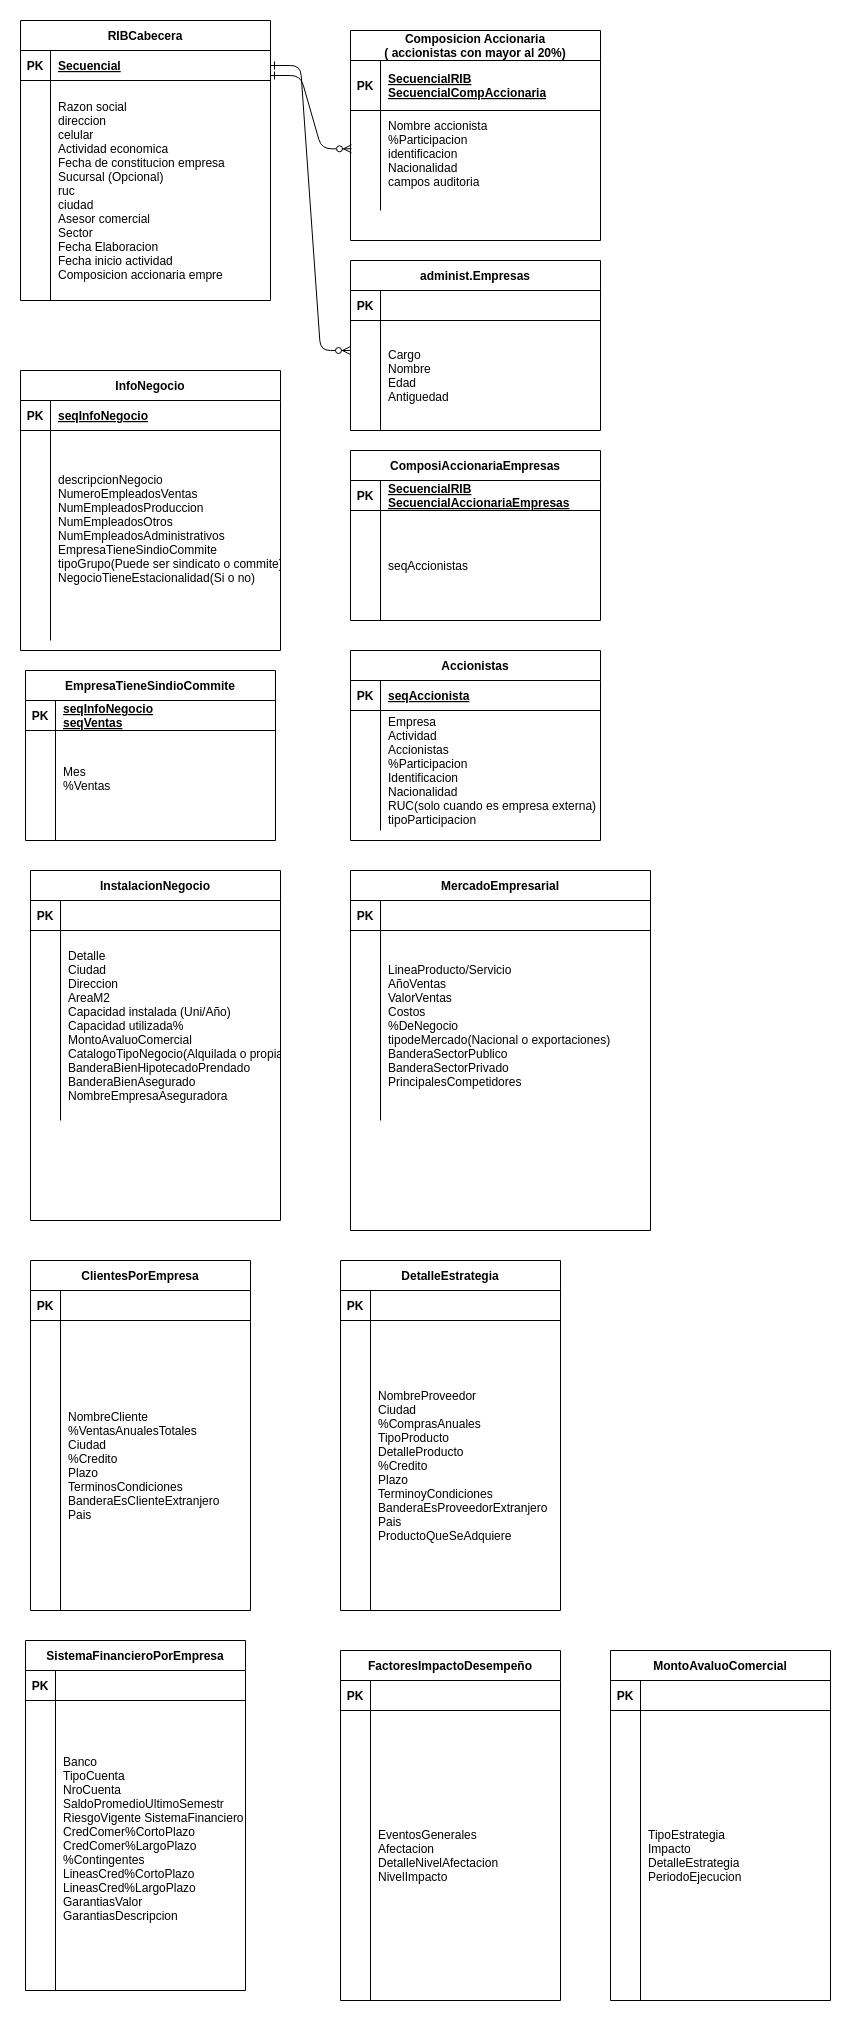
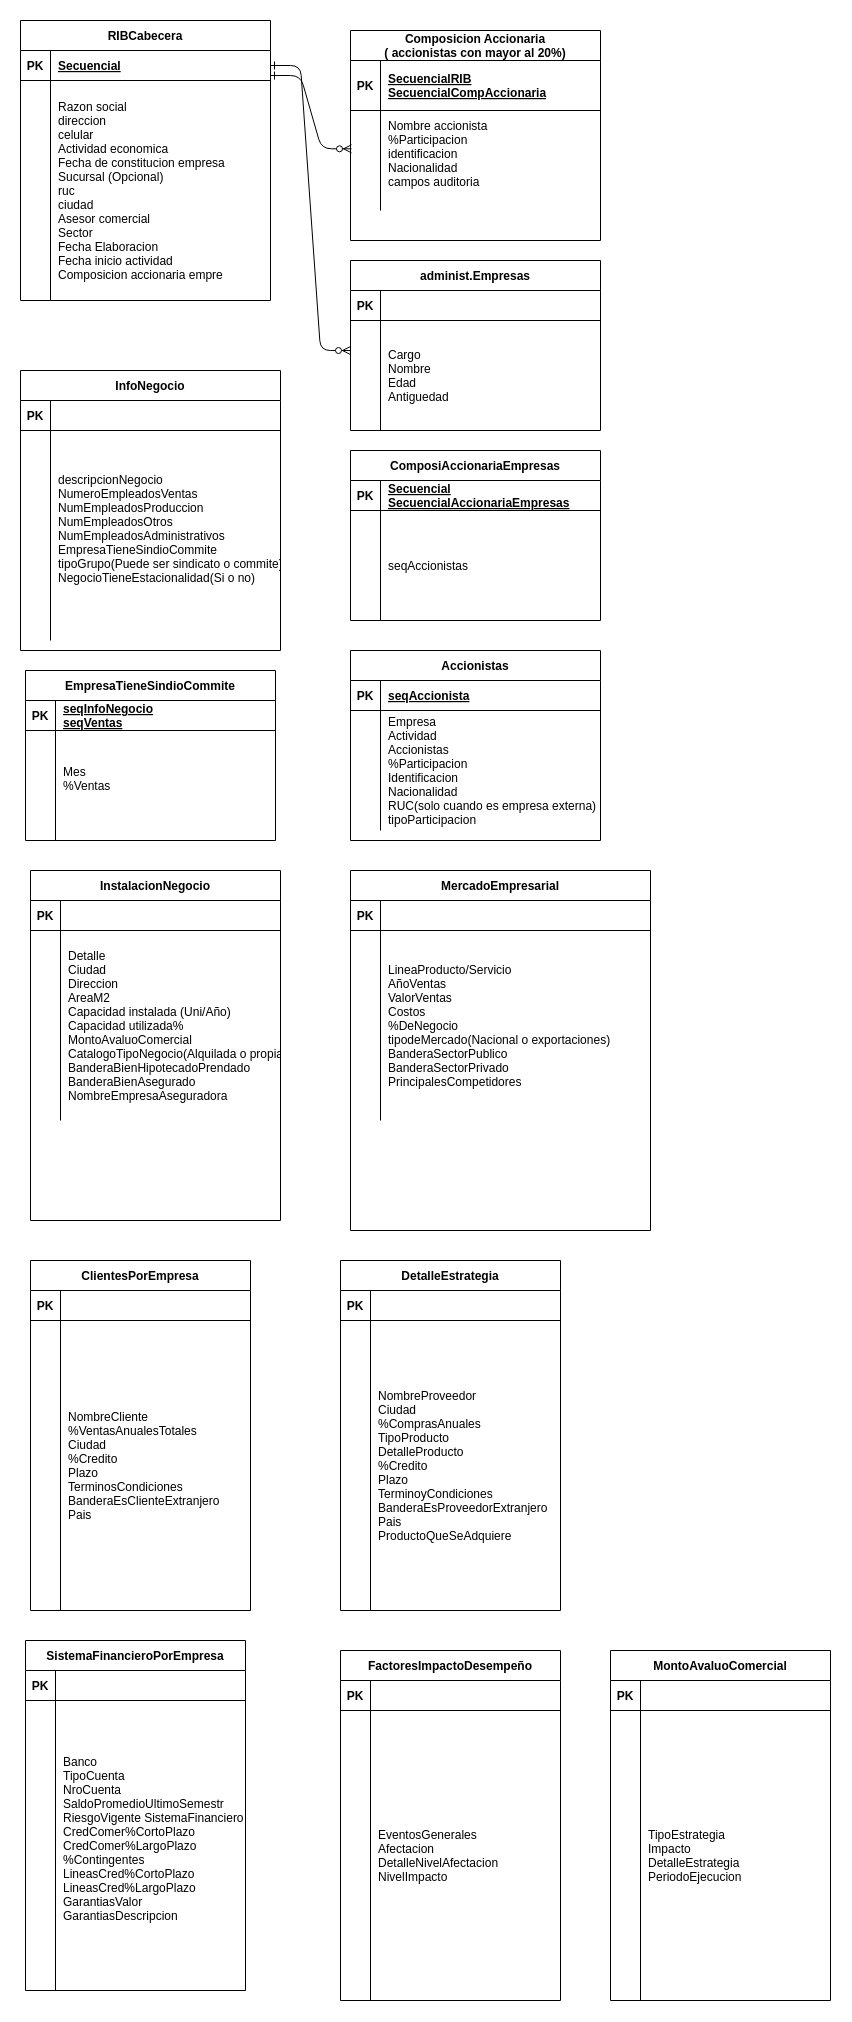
- <mxCell id="41" value="seqInfoNegocio" style="shape=partialRectangle;overflow=hidden;connectable=0;fillColor=none;top=0;left=0;bottom=0;right=0;align=left;spacingLeft=6;fontStyle=5;" vertex="1" parent="39"><mxGeometry x="30" width="230" height="30" as="geometry"><mxRectangle width="230" height="30" as="alternateBounds" /></mxGeometry></mxCell>
- <mxCell id="27" value="SecuencialRIB&#10;SecuencialAccionariaEmpresas" style="shape=partialRectangle;overflow=hidden;connectable=0;fillColor=none;top=0;left=0;bottom=0;right=0;align=left;spacingLeft=6;fontStyle=5;" vertex="1" parent="25"><mxGeometry x="30" width="220" height="30" as="geometry"><mxRectangle width="220" height="30" as="alternateBounds" /></mxGeometry></mxCell>
+ <mxCell id="27" value="Secuencial&#10;SecuencialAccionariaEmpresas" style="shape=partialRectangle;overflow=hidden;connectable=0;fillColor=none;top=0;left=0;bottom=0;right=0;align=left;spacingLeft=6;fontStyle=5;" vertex="1" parent="25"><mxGeometry x="30" width="220" height="30" as="geometry"><mxRectangle width="220" height="30" as="alternateBounds" /></mxGeometry></mxCell>
